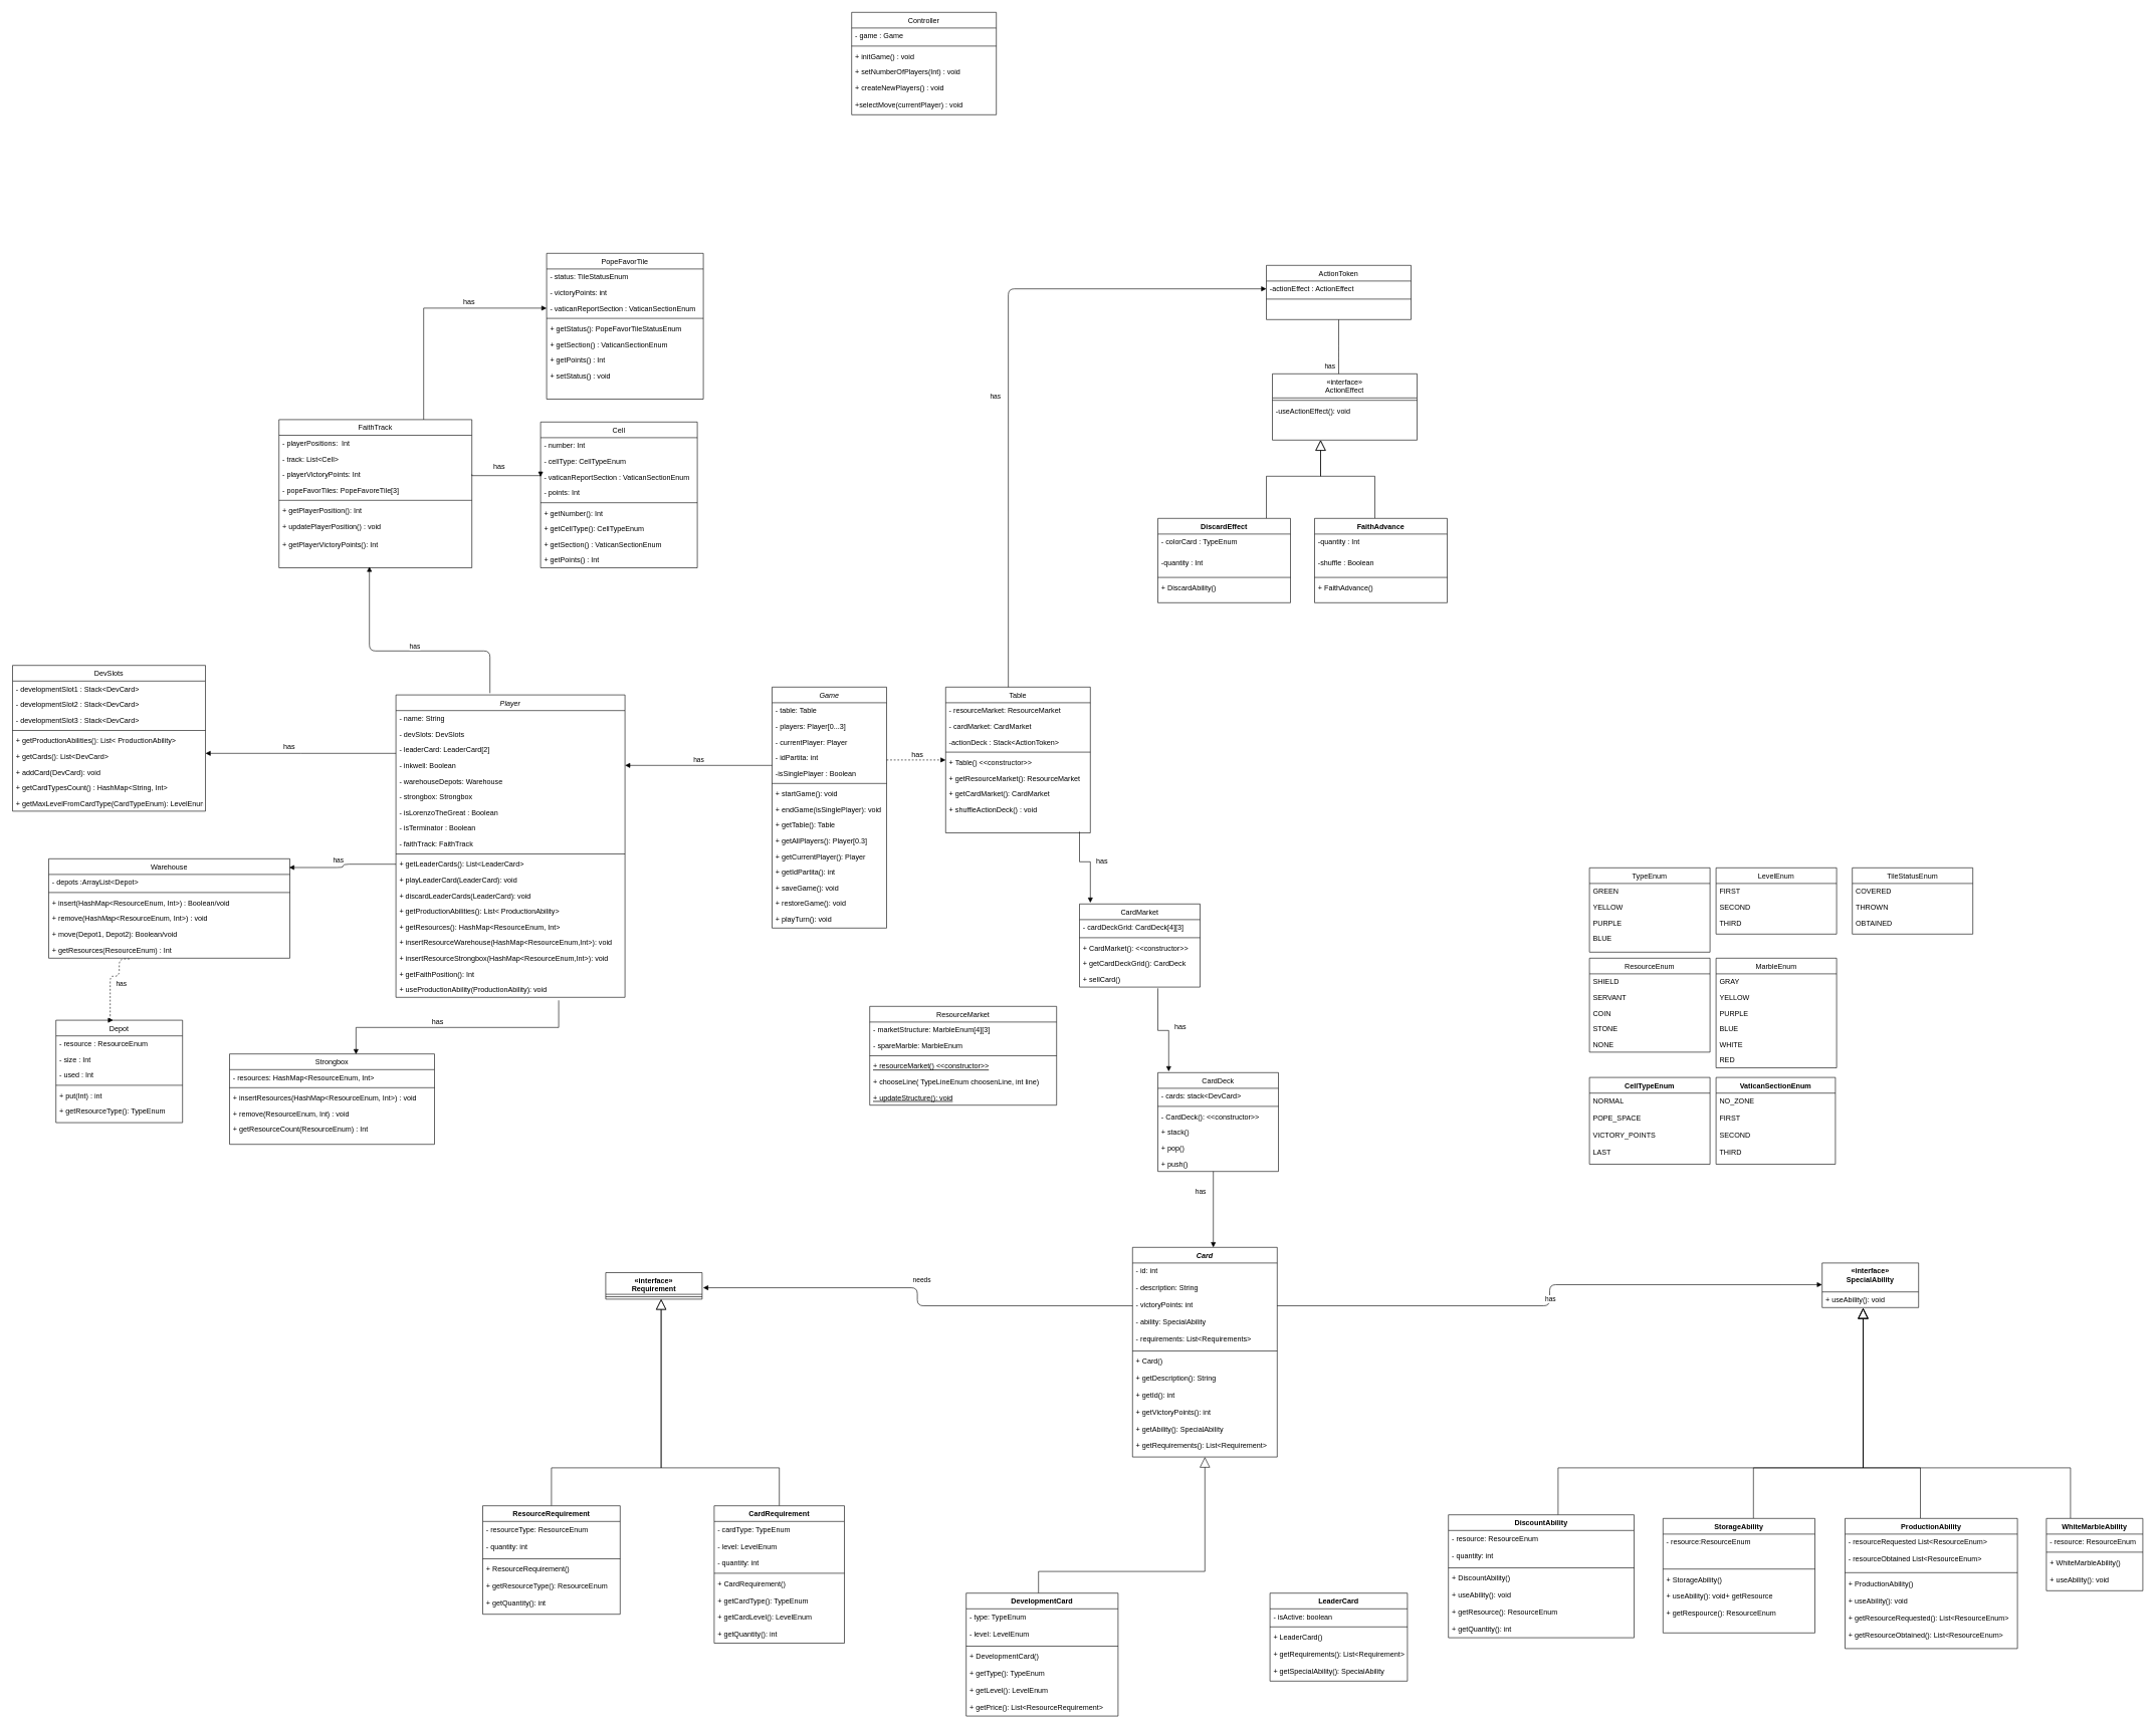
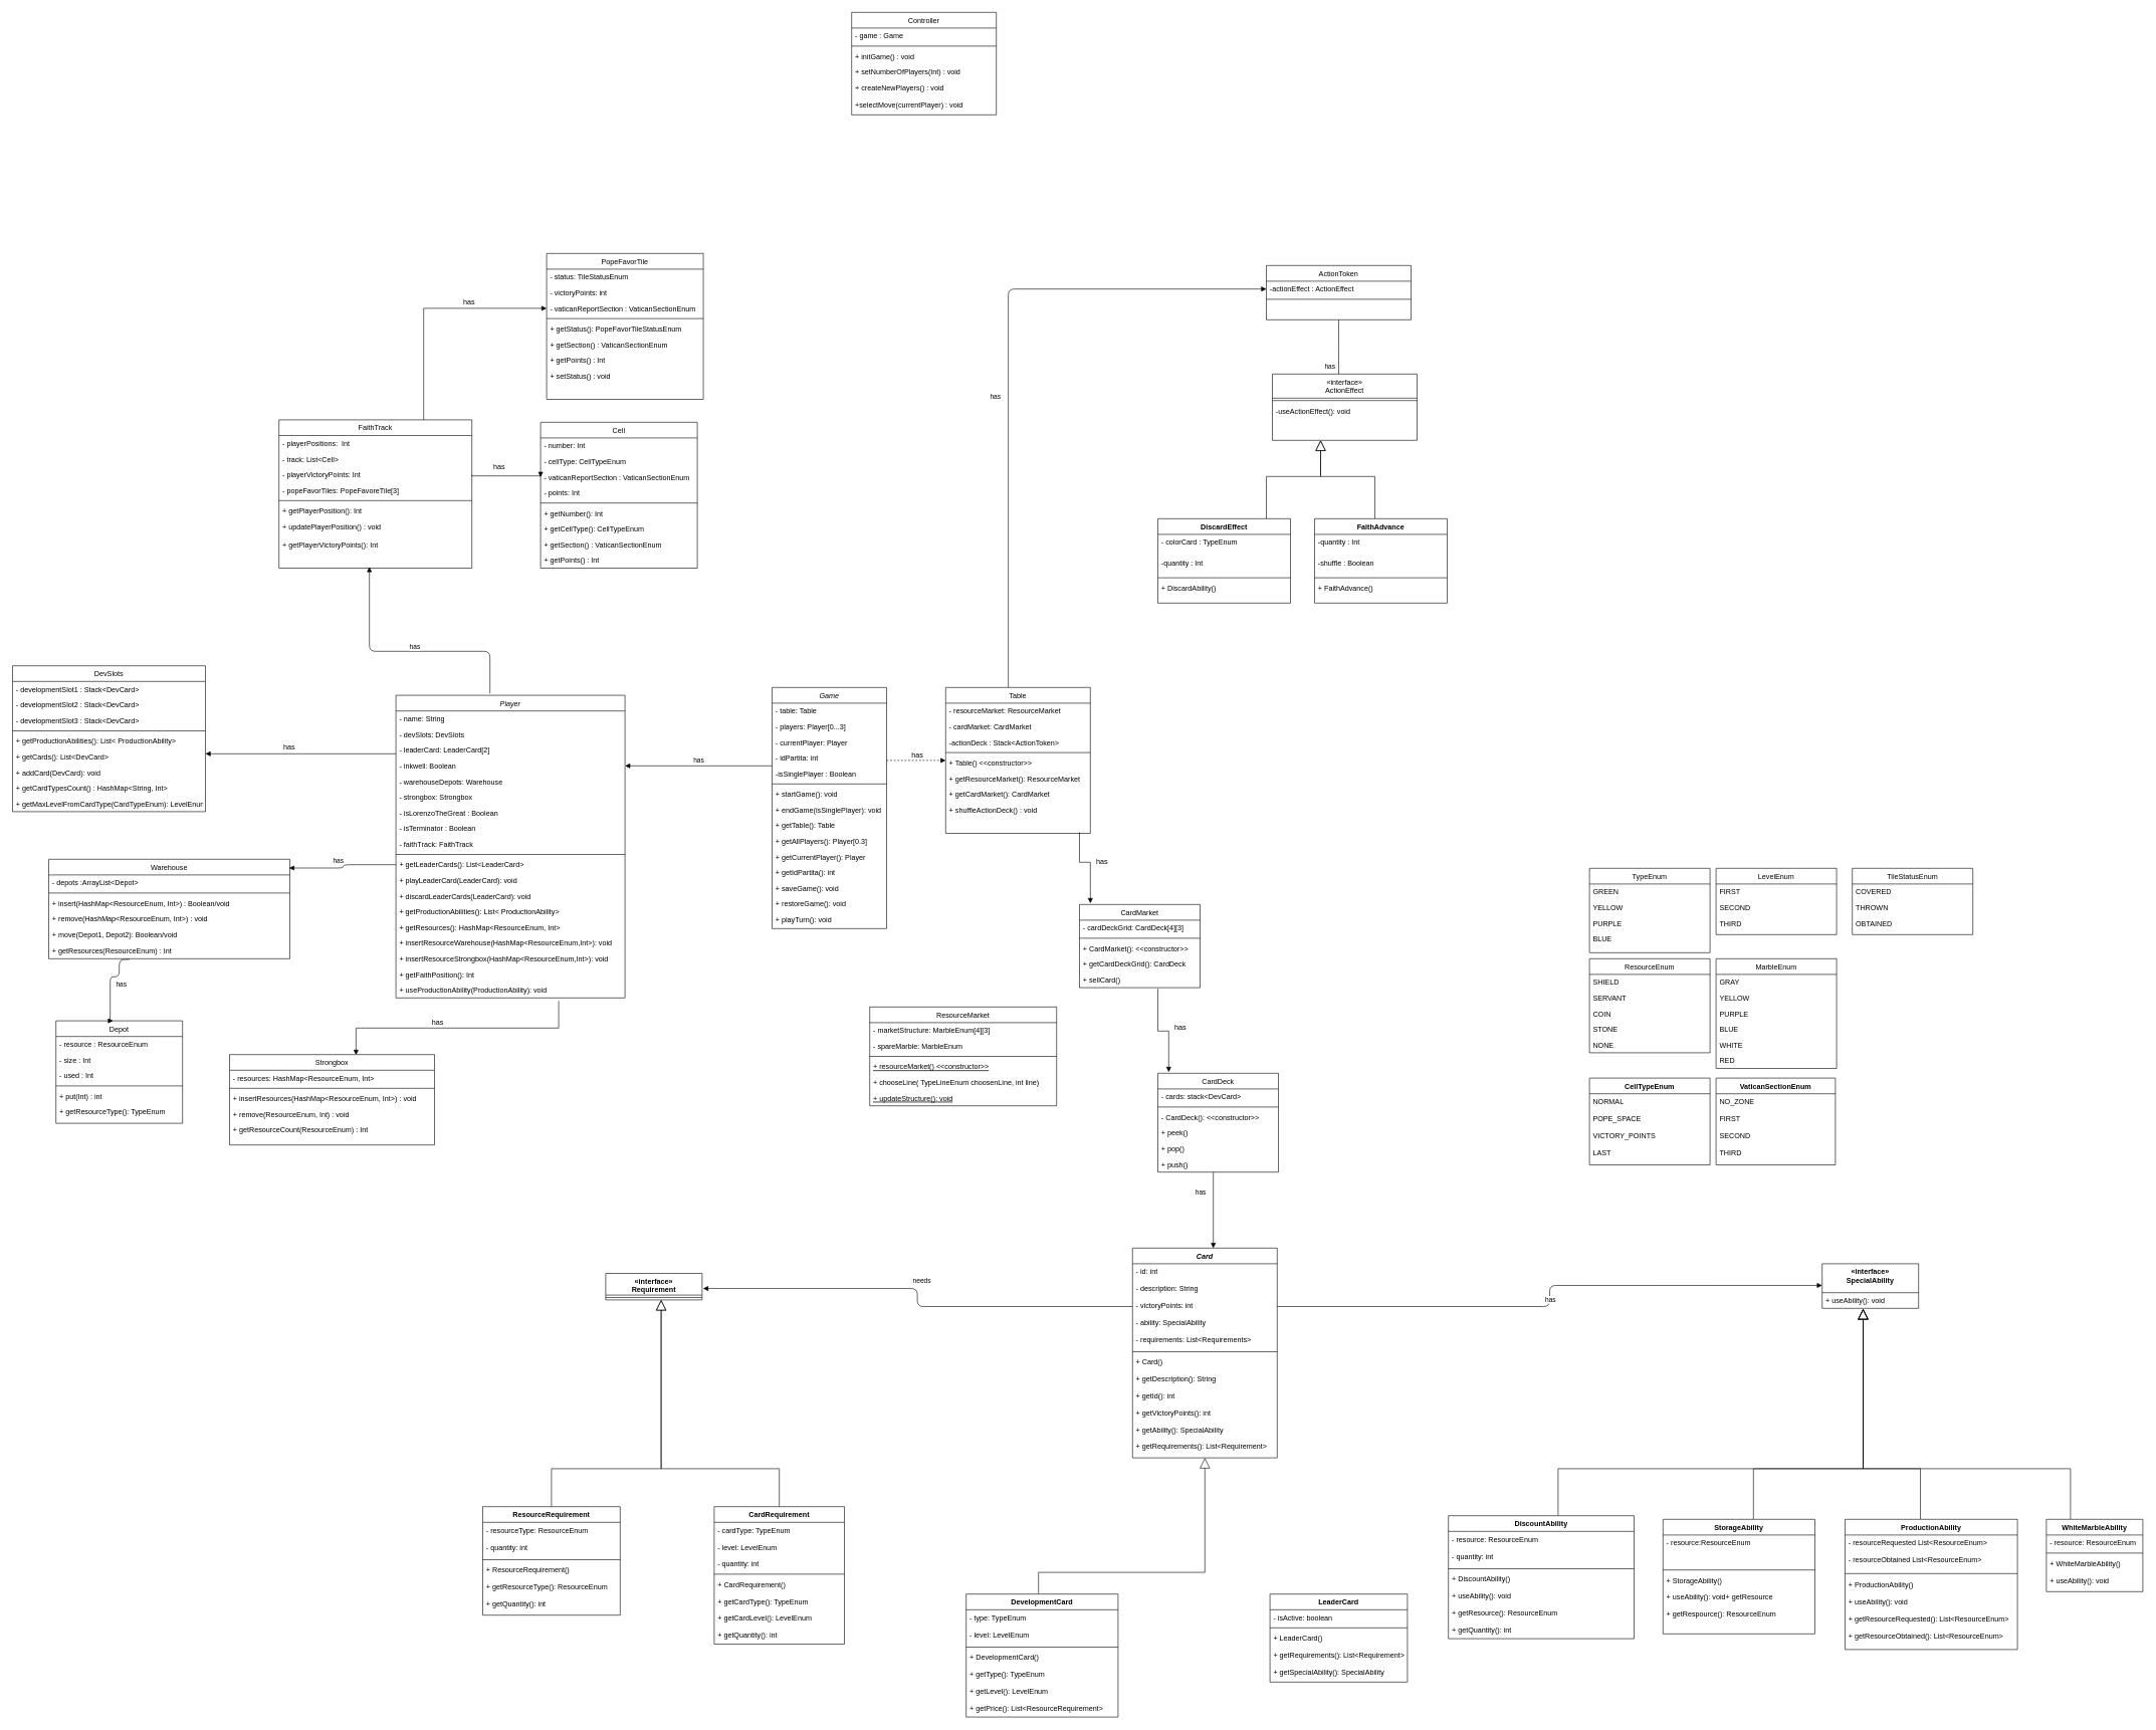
- <mxCell id="207" value="has" style="endArrow=block;endFill=1;html=1;edgeStyle=orthogonalEdgeStyle;align=left;verticalAlign=top;strokeWidth=1;exitX=0.335;exitY=1.083;exitDx=0;exitDy=0;exitPerimeter=0;entryX=0.452;entryY=0;entryDx=0;entryDy=0;entryPerimeter=0;dashed=1;" parent="1" source="168" target="169" edge="1"><mxGeometry x="-0.231" relative="1" as="geometry"><mxPoint x="186.88" y="1615" as="sourcePoint" /><mxPoint x="176" y="1681" as="targetPoint" /><Array as="points"><mxPoint x="197" y="1591" /><mxPoint x="197" y="1620" /><mxPoint x="182" y="1620" /><mxPoint x="182" y="1693" /></Array><mxPoint as="offset" /></mxGeometry></mxCell>
+ <mxCell id="207" value="has" style="endArrow=block;endFill=1;html=1;edgeStyle=orthogonalEdgeStyle;align=left;verticalAlign=top;strokeWidth=1;exitX=0.335;exitY=1.083;exitDx=0;exitDy=0;exitPerimeter=0;entryX=0.452;entryY=0;entryDx=0;entryDy=0;entryPerimeter=0;" parent="1" source="168" target="169" edge="1"><mxGeometry x="-0.231" relative="1" as="geometry"><mxPoint x="186.88" y="1615" as="sourcePoint" /><mxPoint x="176" y="1681" as="targetPoint" /><Array as="points"><mxPoint x="197" y="1591" /><mxPoint x="197" y="1620" /><mxPoint x="182" y="1620" /><mxPoint x="182" y="1693" /></Array><mxPoint as="offset" /></mxGeometry></mxCell>
- <mxCell id="101" value="+ stack()" style="text;align=left;verticalAlign=top;spacingLeft=4;spacingRight=4;overflow=hidden;rotatable=0;points=[[0,0.5],[1,0.5]];portConstraint=eastwest;" parent="97" vertex="1"><mxGeometry y="86" width="200" height="26" as="geometry" /></mxCell>
+ <mxCell id="101" value="+ peek()" style="text;align=left;verticalAlign=top;spacingLeft=4;spacingRight=4;overflow=hidden;rotatable=0;points=[[0,0.5],[1,0.5]];portConstraint=eastwest;" parent="97" vertex="1"><mxGeometry y="86" width="200" height="26" as="geometry" /></mxCell>
